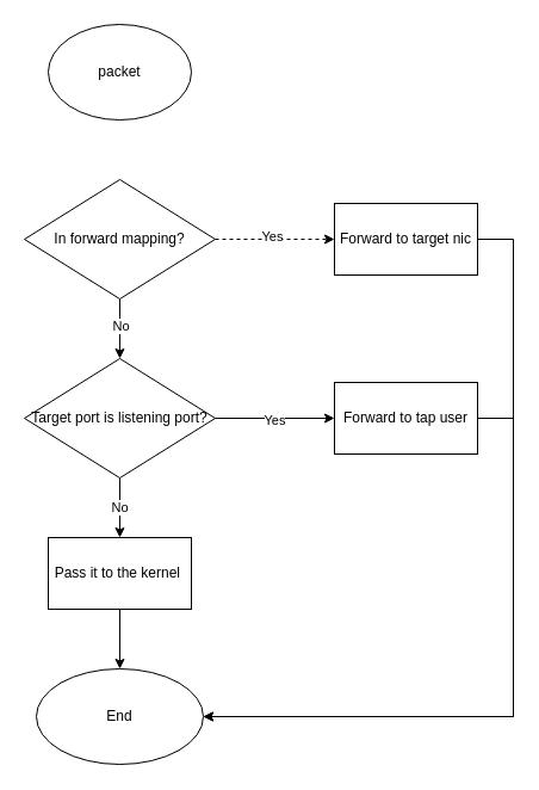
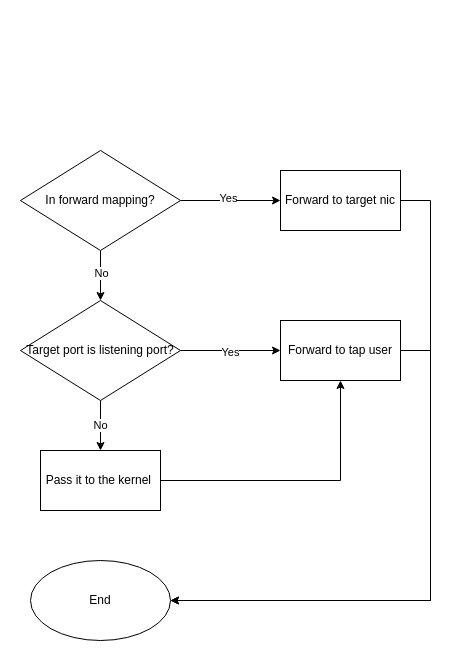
- <mxCell id="2" value="packet" style="ellipse;whiteSpace=wrap;html=1;" vertex="1" parent="1"><mxGeometry x="40" y="20" width="120" height="80" as="geometry" /></mxCell>
- <mxCell id="3" value="" style="edgeStyle=orthogonalEdgeStyle;rounded=0;orthogonalLoop=1;jettySize=auto;html=1;dashed=1;" edge="1" parent="1" source="7" target="9"><mxGeometry relative="1" as="geometry" /></mxCell>
+ <mxCell id="3" value="" style="edgeStyle=orthogonalEdgeStyle;rounded=0;orthogonalLoop=1;jettySize=auto;html=1;" edge="1" parent="1" source="7" target="9"><mxGeometry relative="1" as="geometry" /></mxCell>
- <mxCell id="16" value="" style="edgeStyle=orthogonalEdgeStyle;rounded=0;orthogonalLoop=1;jettySize=auto;html=1;" edge="1" parent="1" source="17" target="18"><mxGeometry relative="1" as="geometry" /></mxCell>
+ <mxCell id="16" value="" style="edgeStyle=orthogonalEdgeStyle;rounded=0;orthogonalLoop=1;jettySize=auto;html=1;" edge="1" parent="1" source="17" target="15"><mxGeometry relative="1" as="geometry" /></mxCell>
